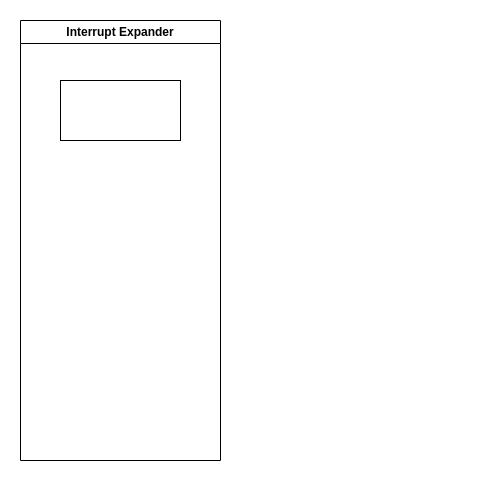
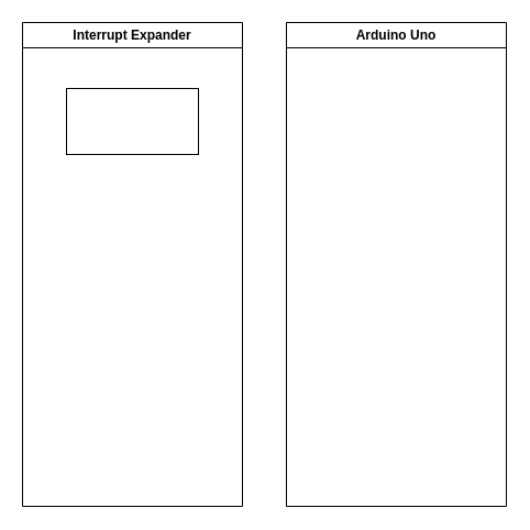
+ <mxCell id="4" value="Arduino Uno" style="swimlane;whiteSpace=wrap;html=1;" vertex="1" parent="1"><mxGeometry x="260" y="20" width="200" height="440" as="geometry" /></mxCell>
